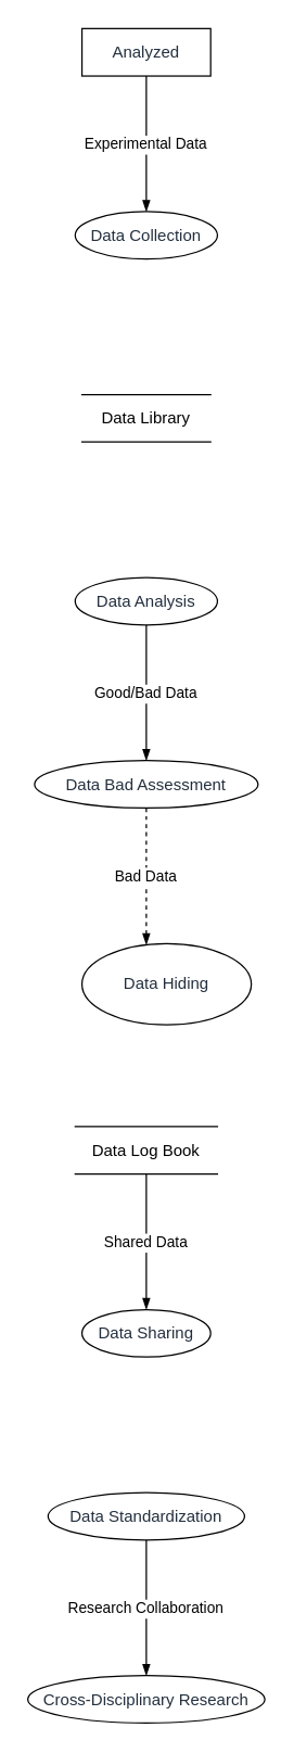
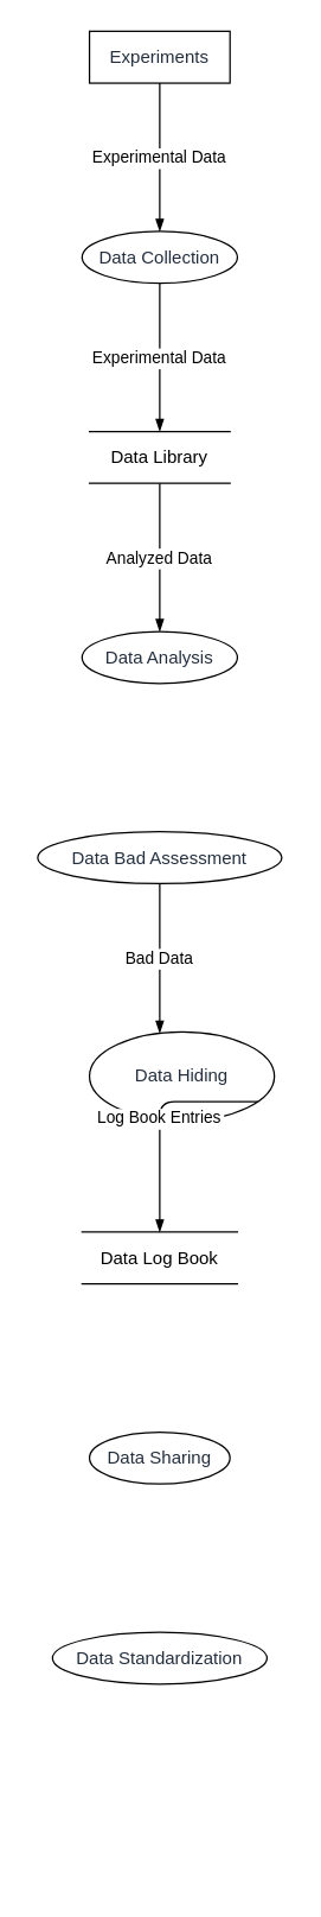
- <mxCell id="2" value="Analyzed" style="shape=rectangle;whiteSpace=wrap;html=1;fillColor=#ffffff;strokeColor=#000000;align=center;verticalAlign=middle;fontColor=#232F3E;" vertex="1" parent="1"><mxGeometry x="60" width="95" height="35" as="geometry" y="20" /></mxCell>
+ <mxCell id="2" value="Experiments" style="shape=rectangle;whiteSpace=wrap;html=1;fillColor=#ffffff;strokeColor=#000000;align=center;verticalAlign=middle;fontColor=#232F3E;" vertex="1" parent="1"><mxGeometry x="60" width="95" height="35" as="geometry" y="20" /></mxCell>
+ <mxCell id="13" value="Experimental Data" style="endArrow=blockThin;endFill=1;fontSize=11;orthogonal=1;noEdgeStyle=1;" edge="1" parent="1" source="3" target="4"><mxGeometry relative="1" as="geometry"><Array as="points"><mxPoint x="107.5" y="202" /><mxPoint x="107.5" y="278" /></Array></mxGeometry></mxCell>
+ <mxCell id="14" value="Analyzed Data" style="endArrow=blockThin;endFill=1;fontSize=11;orthogonal=1;noEdgeStyle=1;" edge="1" parent="1" source="4" target="5"><mxGeometry relative="1" as="geometry"><Array as="points"><mxPoint x="107.5" y="337" /><mxPoint x="107.5" y="413" /></Array></mxGeometry></mxCell>
- <mxCell id="15" value="Good/Bad Data" style="endArrow=blockThin;endFill=1;fontSize=11;orthogonal=1;noEdgeStyle=1;" edge="1" parent="1" source="5" target="6"><mxGeometry relative="1" as="geometry"><Array as="points"><mxPoint x="107.5" y="472" /><mxPoint x="107.5" y="548" /></Array></mxGeometry></mxCell>
- <mxCell id="16" value="Bad Data" style="endArrow=blockThin;endFill=1;fontSize=11;orthogonal=1;noEdgeStyle=1;dashed=1;" edge="1" parent="1" source="6" target="7"><mxGeometry relative="1" as="geometry"><Array as="points"><mxPoint x="107.5" y="607" /><mxPoint x="107.5" y="683" /></Array></mxGeometry></mxCell>
+ <mxCell id="16" value="Bad Data" style="endArrow=blockThin;endFill=1;fontSize=11;orthogonal=1;noEdgeStyle=1;" edge="1" parent="1" source="6" target="7"><mxGeometry relative="1" as="geometry"><Array as="points"><mxPoint x="107.5" y="607" /><mxPoint x="107.5" y="683" /></Array></mxGeometry></mxCell>
+ <mxCell id="17" value="Log Book Entries" style="endArrow=blockThin;endFill=1;fontSize=11;orthogonal=1;noEdgeStyle=1;" edge="1" parent="1" source="7" target="8"><mxGeometry relative="1" as="geometry"><Array as="points"><mxPoint x="107.5" y="742" /><mxPoint x="107.5" y="818" /></Array></mxGeometry></mxCell>
- <mxCell id="18" value="Shared Data" style="endArrow=blockThin;endFill=1;fontSize=11;orthogonal=1;noEdgeStyle=1;" edge="1" parent="1" source="8" target="9"><mxGeometry relative="1" as="geometry"><Array as="points"><mxPoint x="107.5" y="877" /><mxPoint x="107.5" y="953" /></Array></mxGeometry></mxCell>
- <mxCell id="19" value="Research Collaboration" style="endArrow=blockThin;endFill=1;fontSize=11;orthogonal=1;noEdgeStyle=1;" edge="1" parent="1" source="10" target="11"><mxGeometry relative="1" as="geometry"><Array as="points"><mxPoint x="107.5" y="1147" /><mxPoint x="107.5" y="1223" /></Array></mxGeometry></mxCell>
- <mxCell id="11" value="Cross-Disciplinary Research" style="shape=ellipse;perimeter=ellipsePerimeter;whiteSpace=wrap;html=1;fillColor=#ffffff;strokeColor=#000000;align=center;verticalAlign=middle;fontColor=#232F3E;" vertex="1" parent="1"><mxGeometry y="1235" width="175" height="35" as="geometry" x="20" /></mxCell>
